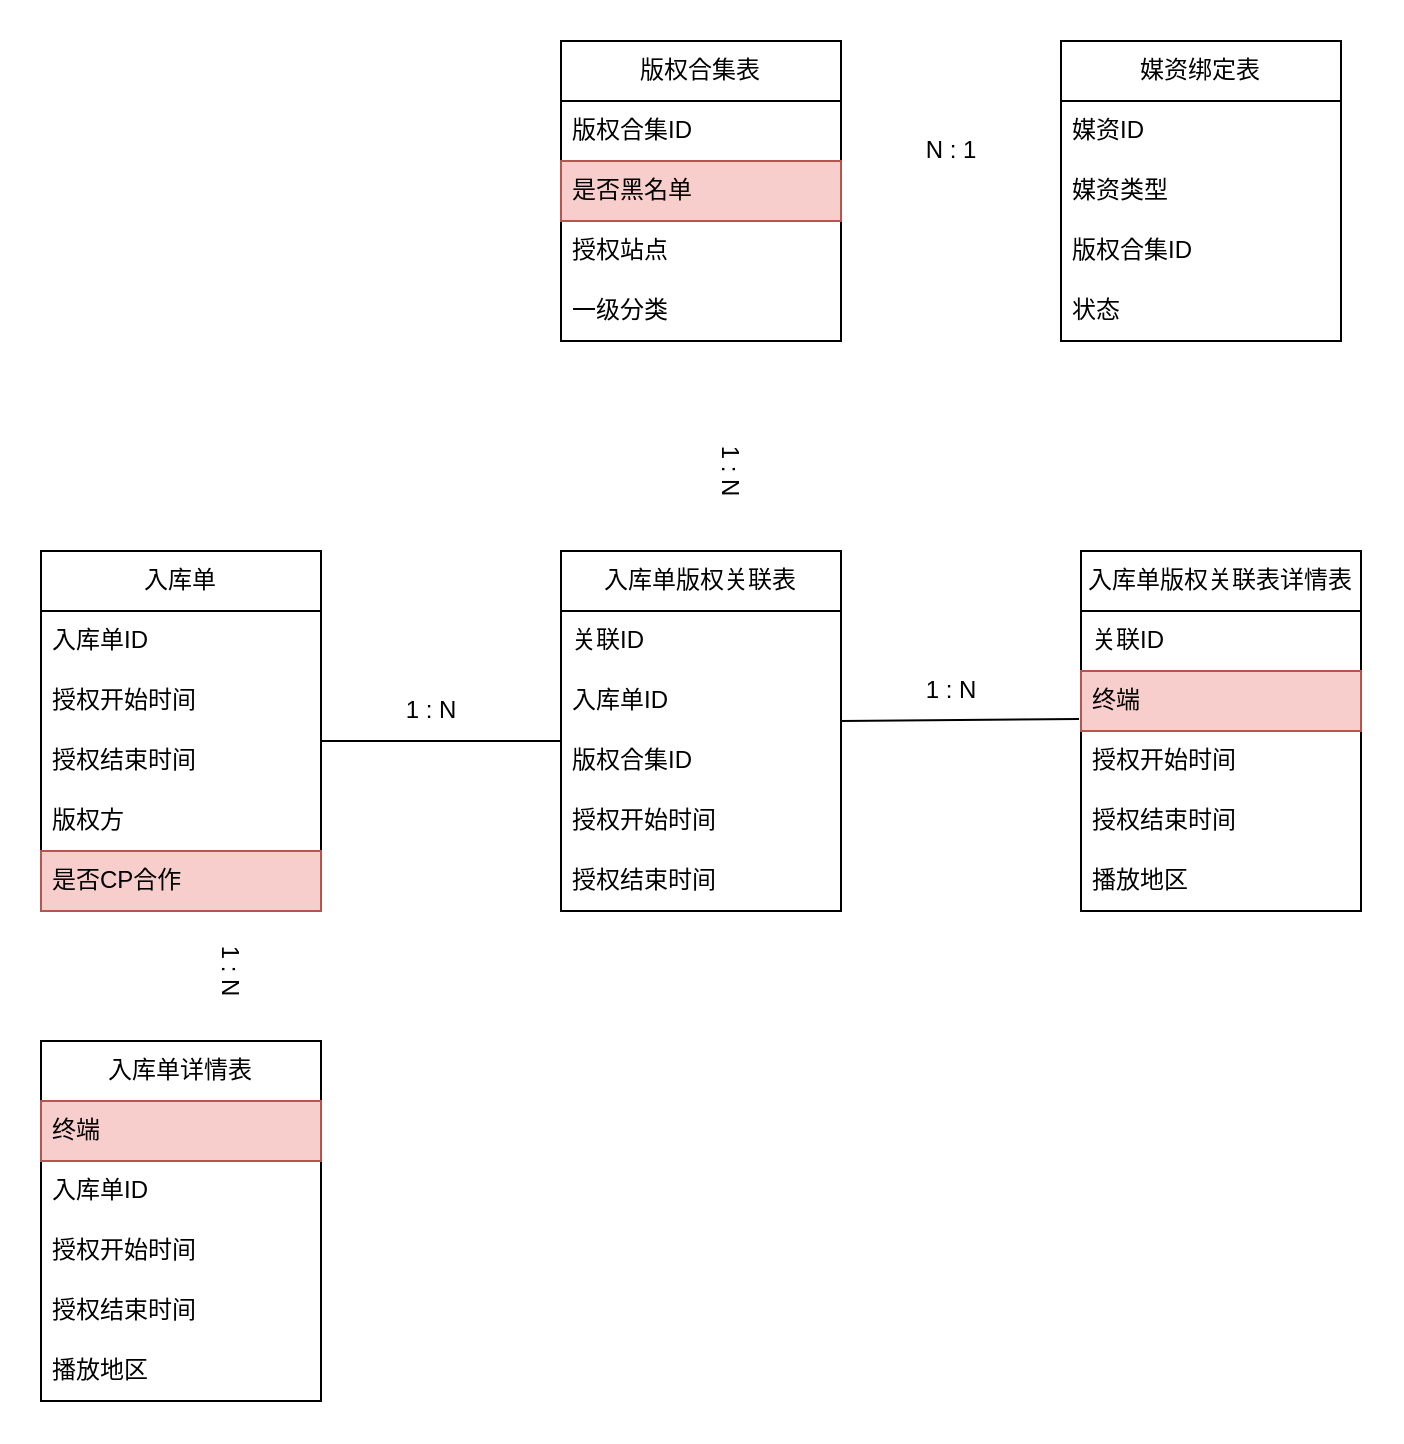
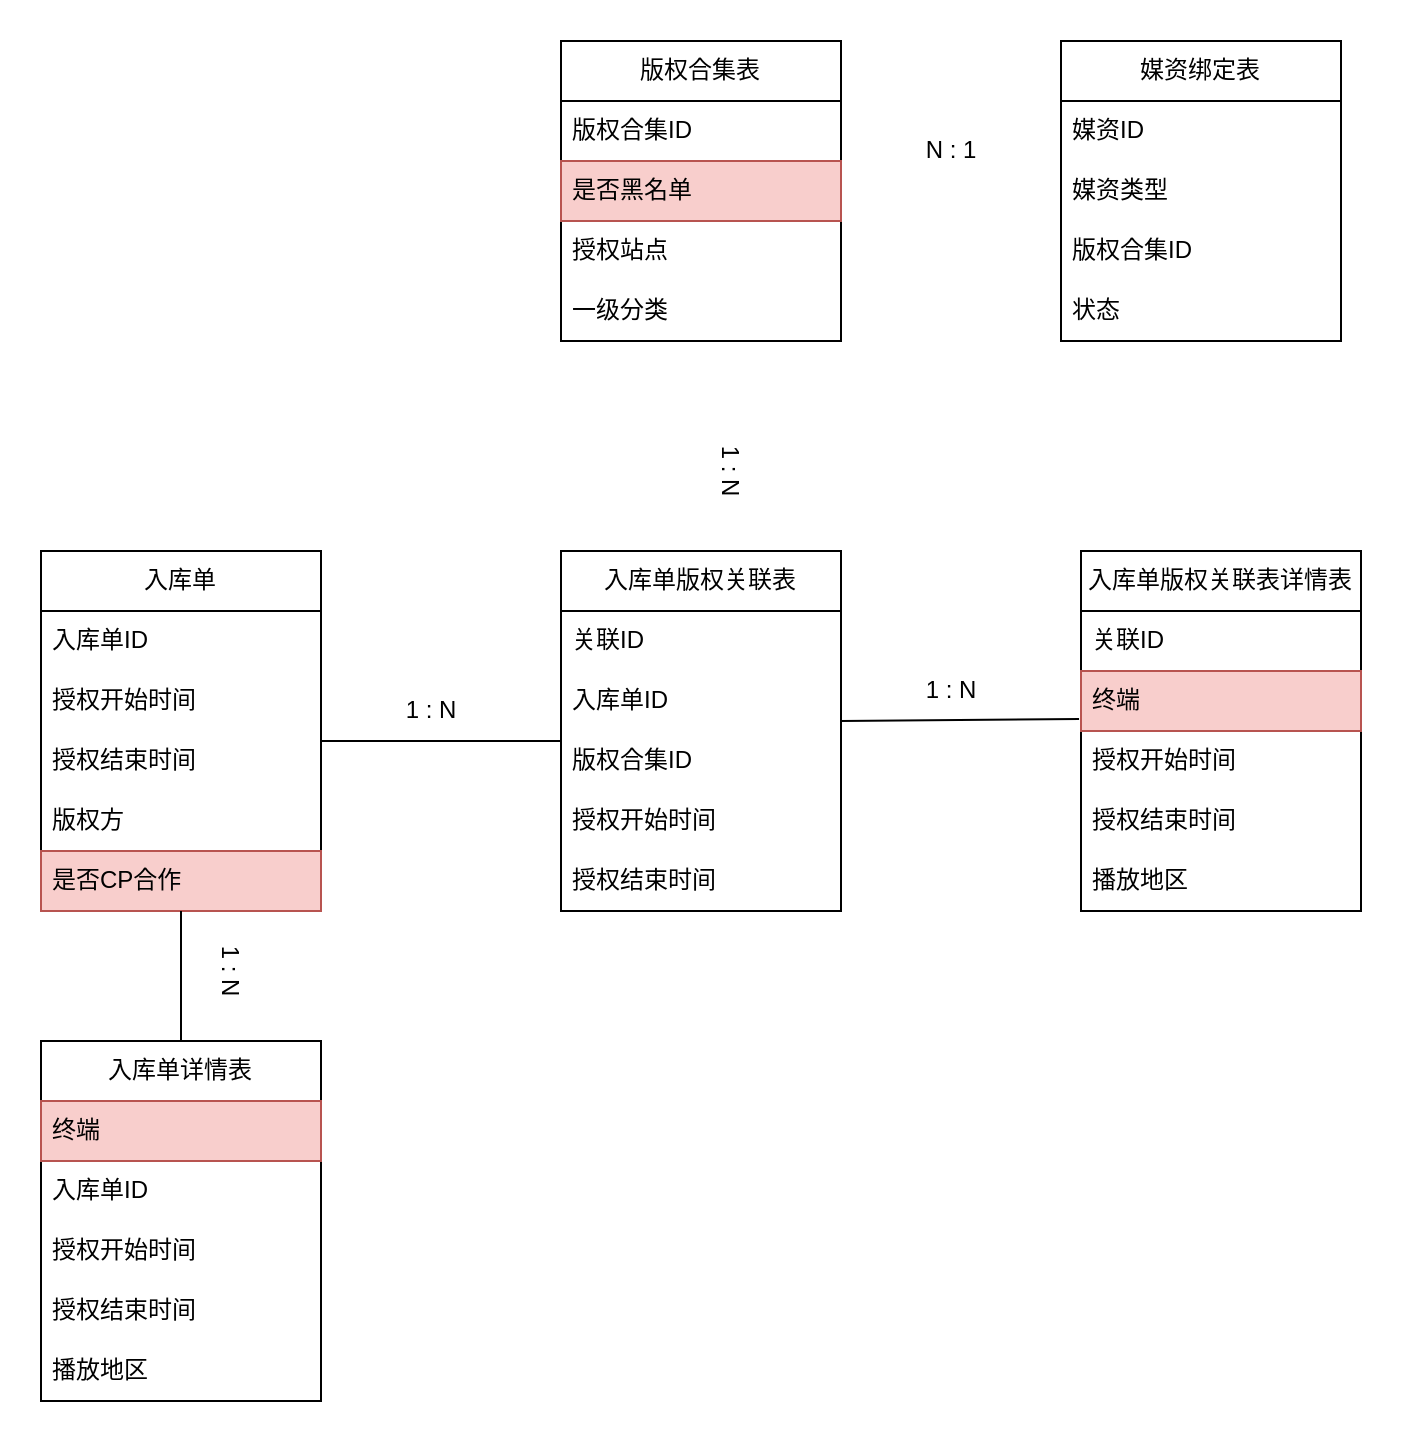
+ <mxCell id="37" value="" style="endArrow=none;html=1;rounded=0;exitX=0.5;exitY=0;exitDx=0;exitDy=0;" edge="1" parent="1" source="24" target="17"><mxGeometry width="50" height="50" relative="1" as="geometry"><mxPoint x="50" y="510" as="sourcePoint" /><mxPoint x="90" y="460" as="targetPoint" /></mxGeometry></mxCell>
